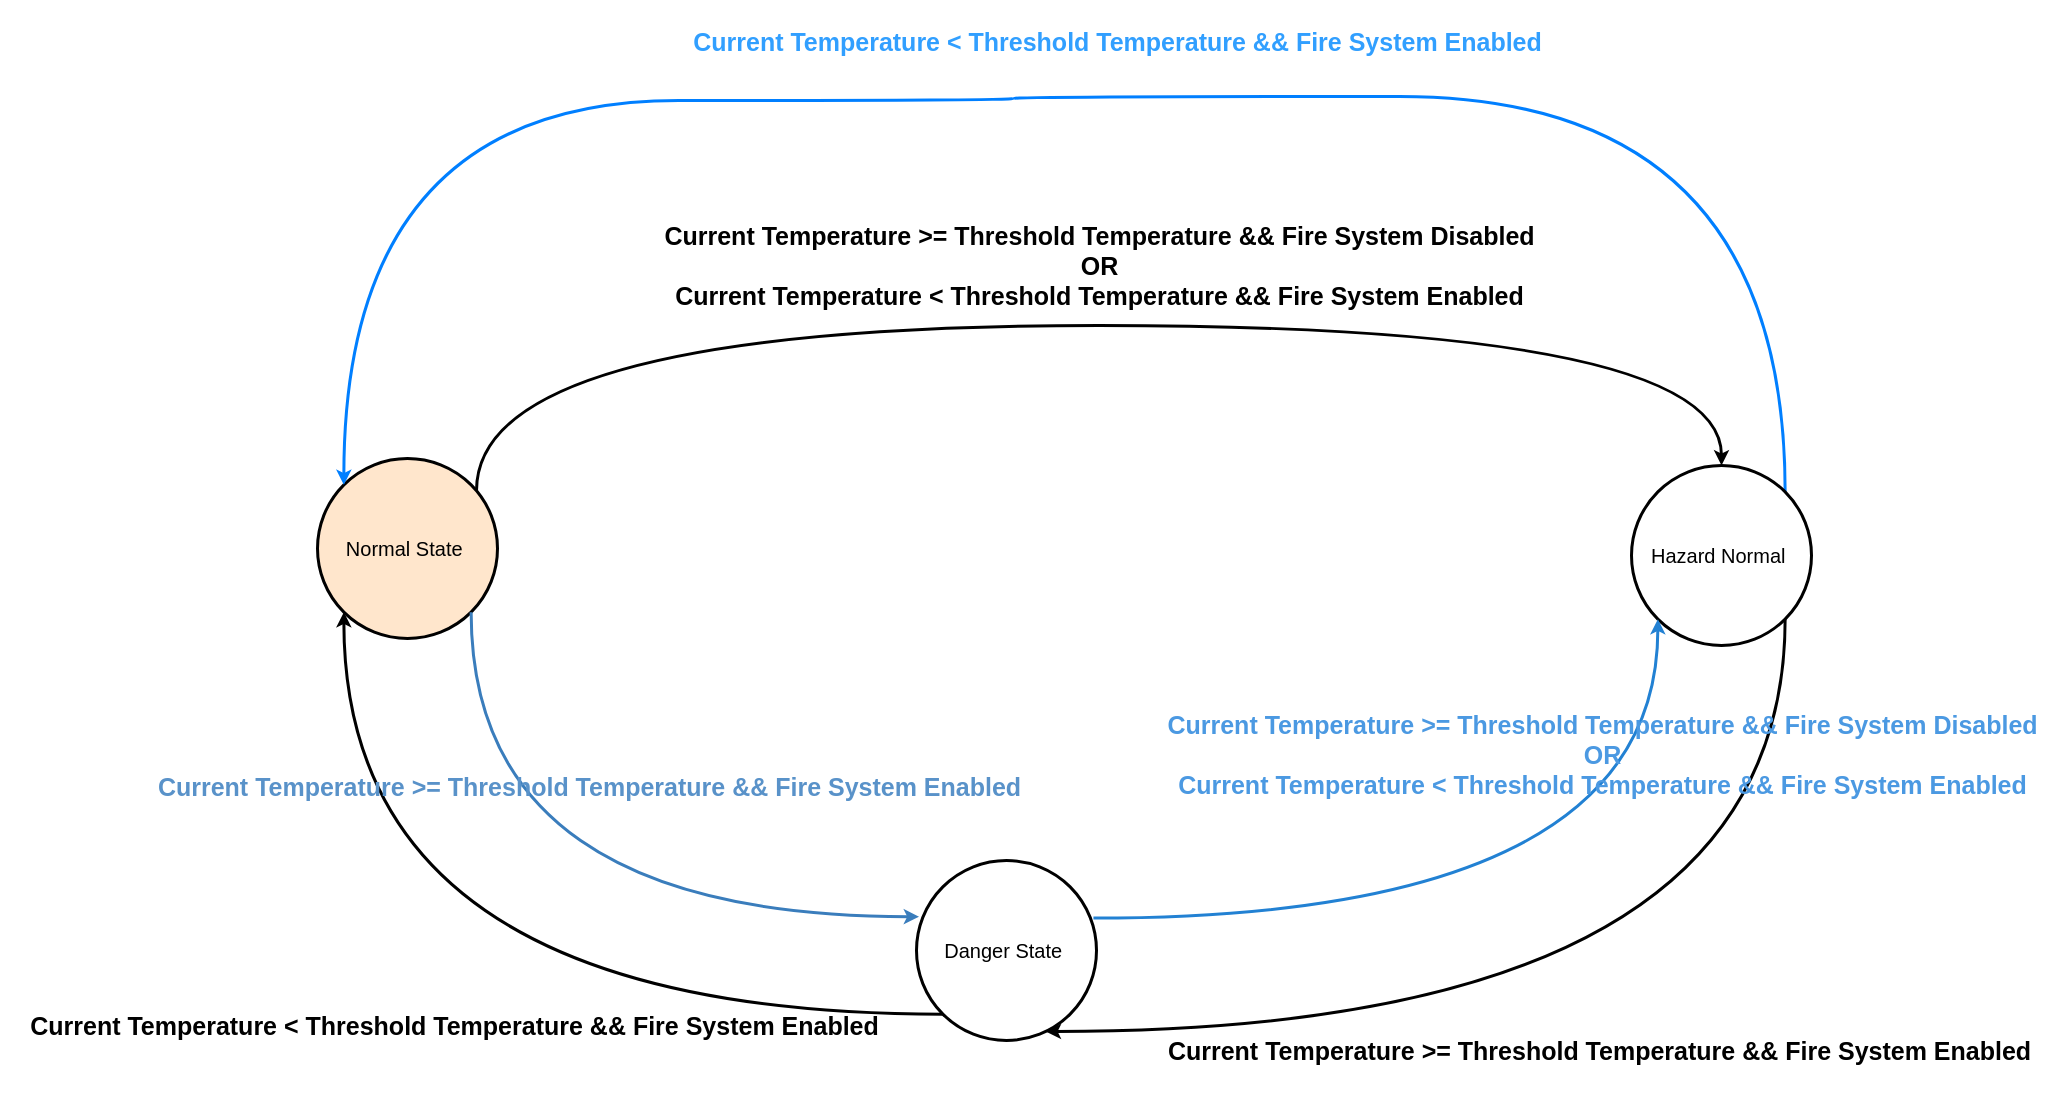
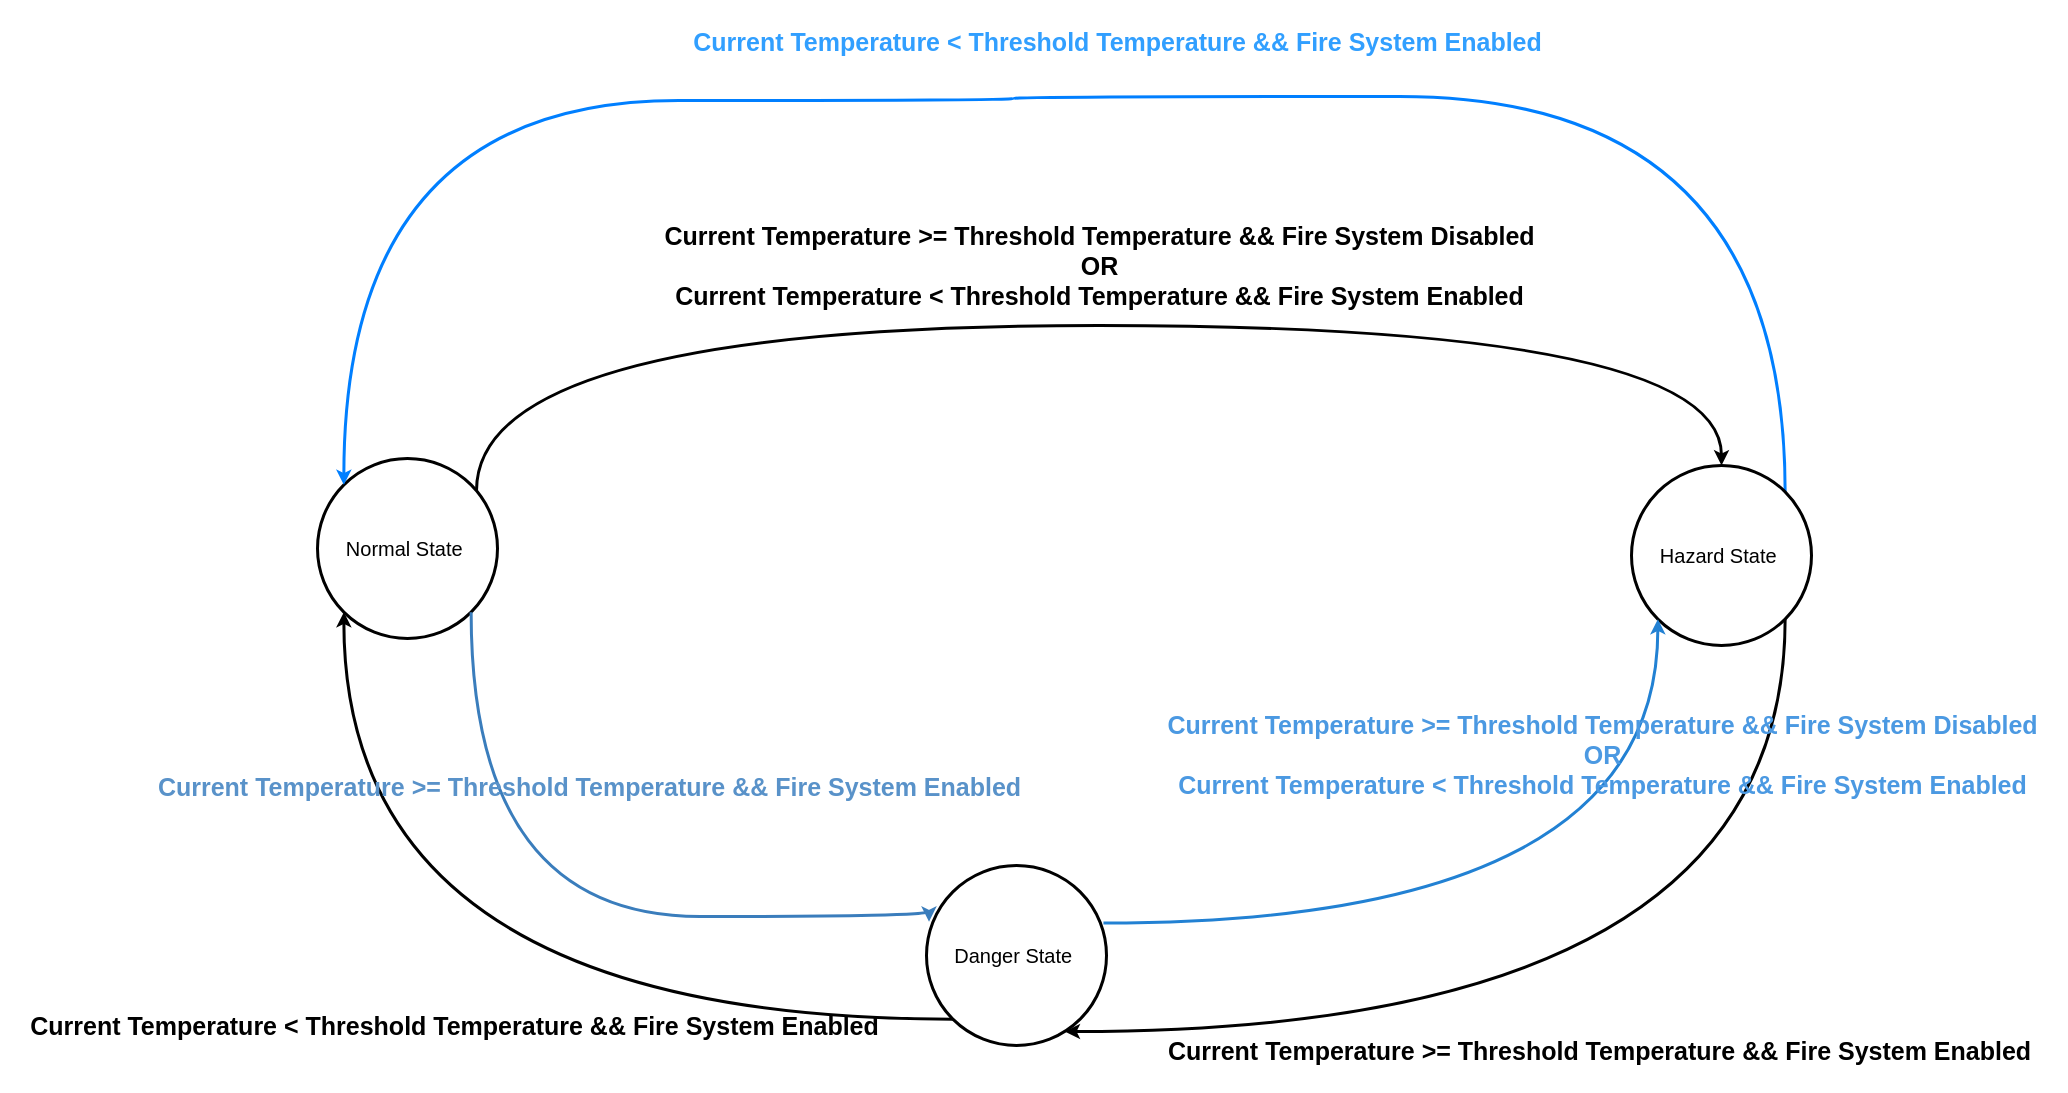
- <mxCell id="3" value="&lt;font style=&quot;font-size: 20px;&quot;&gt;Normal State&amp;nbsp;&lt;/font&gt;" style="ellipse;whiteSpace=wrap;html=1;aspect=fixed;strokeWidth=3;fillColor=#ffe6cc;" parent="1" vertex="1"><mxGeometry x="317" y="458" width="180" height="180" as="geometry" /></mxCell>
+ <mxCell id="3" value="&lt;font style=&quot;font-size: 20px;&quot;&gt;Normal State&amp;nbsp;&lt;/font&gt;" style="ellipse;whiteSpace=wrap;html=1;aspect=fixed;strokeWidth=3;" parent="1" vertex="1"><mxGeometry x="317" y="458" width="180" height="180" as="geometry" /></mxCell>
- <mxCell id="6" value="&lt;font style=&quot;font-size: 20px;&quot;&gt;Hazard Normal&amp;nbsp;&lt;/font&gt;" style="ellipse;whiteSpace=wrap;html=1;aspect=fixed;strokeWidth=3;" parent="1" vertex="1"><mxGeometry x="1631" y="465" width="180" height="180" as="geometry" /></mxCell>
+ <mxCell id="6" value="&lt;font style=&quot;font-size: 20px;&quot;&gt;Hazard State&amp;nbsp;&lt;/font&gt;" style="ellipse;whiteSpace=wrap;html=1;aspect=fixed;strokeWidth=3;" parent="1" vertex="1"><mxGeometry x="1631" y="465" width="180" height="180" as="geometry" /></mxCell>
- <mxCell id="9" value="&lt;font style=&quot;font-size: 20px;&quot;&gt;Danger State&amp;nbsp;&lt;/font&gt;" style="ellipse;whiteSpace=wrap;html=1;aspect=fixed;strokeWidth=3;" parent="1" vertex="1"><mxGeometry x="916" y="860" width="180" height="180" as="geometry" /></mxCell>
+ <mxCell id="9" value="&lt;font style=&quot;font-size: 20px;&quot;&gt;Danger State&amp;nbsp;&lt;/font&gt;" style="ellipse;whiteSpace=wrap;html=1;aspect=fixed;strokeWidth=3;" parent="1" vertex="1"><mxGeometry x="926" y="865" width="180" height="180" as="geometry" /></mxCell>
